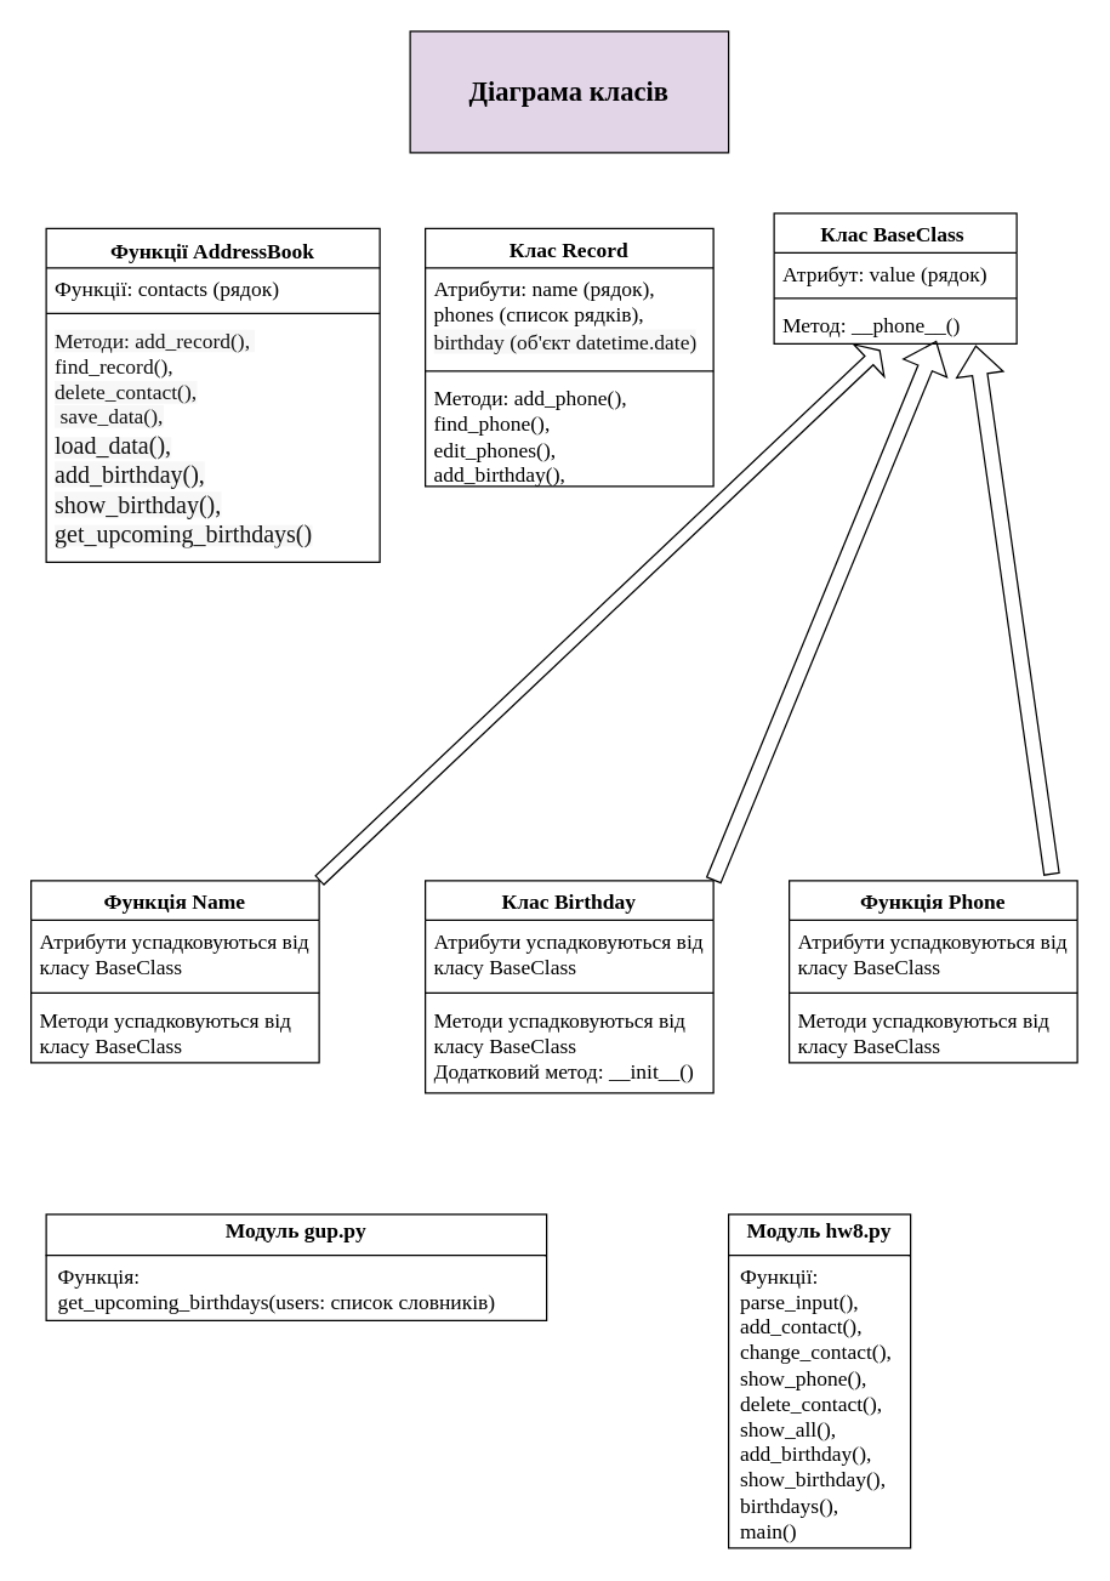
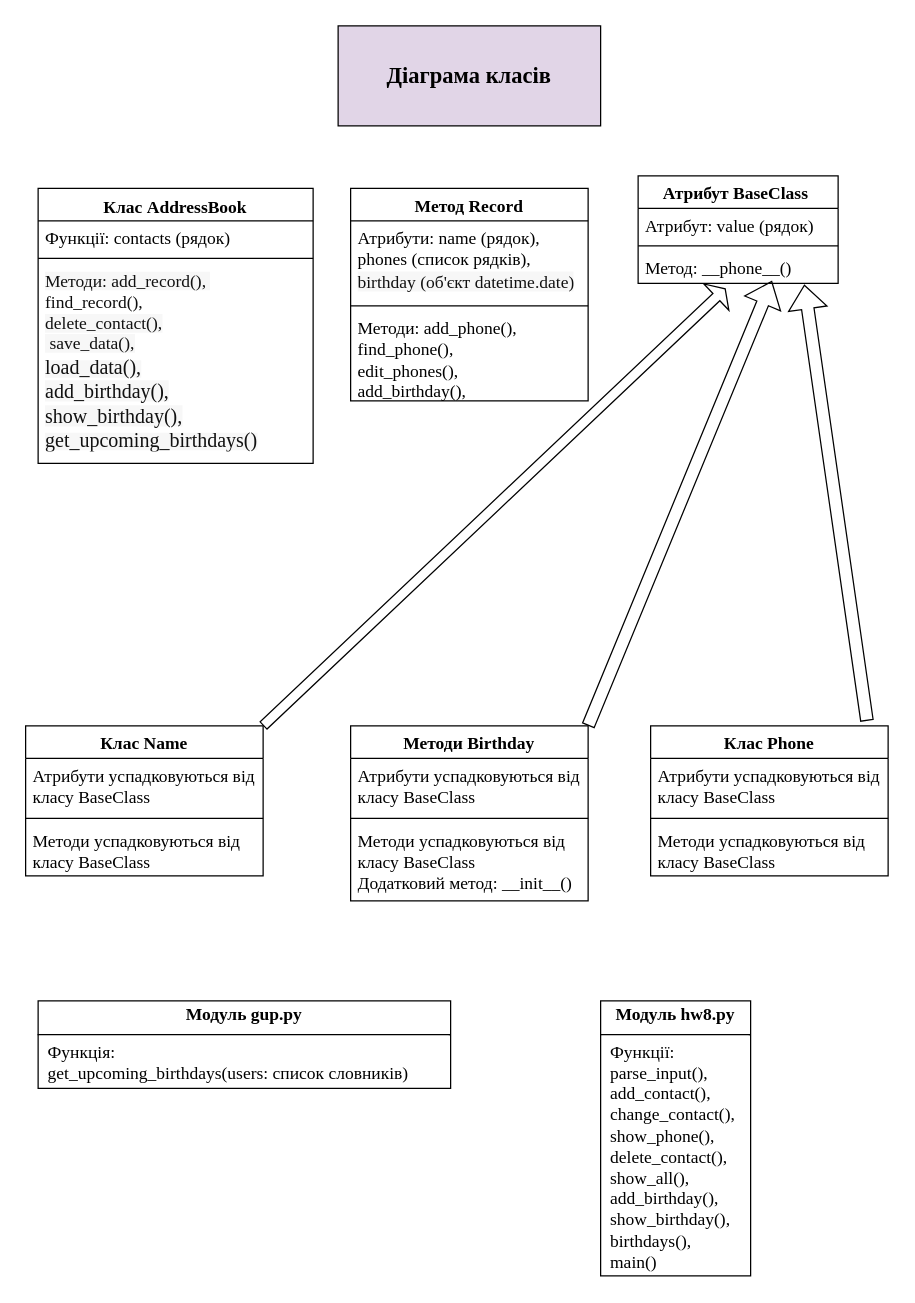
- <mxCell id="11" value="&lt;font style=&quot;font-size: 14px;&quot; face=&quot;Times New Roman&quot;&gt;Клас BaseClass&lt;/font&gt;&amp;nbsp;" style="swimlane;fontStyle=1;align=center;verticalAlign=top;childLayout=stackLayout;horizontal=1;startSize=26;horizontalStack=0;resizeParent=1;resizeParentMax=0;resizeLast=0;collapsible=1;marginBottom=0;whiteSpace=wrap;html=1;" parent="1" vertex="1"><mxGeometry x="510" y="140" width="160" height="86" as="geometry" /></mxCell>
+ <mxCell id="11" value="&lt;font style=&quot;font-size: 14px;&quot; face=&quot;Times New Roman&quot;&gt;Атрибут BaseClass&lt;/font&gt;&amp;nbsp;" style="swimlane;fontStyle=1;align=center;verticalAlign=top;childLayout=stackLayout;horizontal=1;startSize=26;horizontalStack=0;resizeParent=1;resizeParentMax=0;resizeLast=0;collapsible=1;marginBottom=0;whiteSpace=wrap;html=1;" parent="1" vertex="1"><mxGeometry x="510" y="140" width="160" height="86" as="geometry" /></mxCell>
- <mxCell id="2" value="&lt;span style=&quot;font-size: 14px;&quot;&gt;&lt;font face=&quot;Times New Roman&quot;&gt;Функції AddressBook&lt;/font&gt;&lt;/span&gt;" style="swimlane;fontStyle=1;align=center;verticalAlign=top;childLayout=stackLayout;horizontal=1;startSize=26;horizontalStack=0;resizeParent=1;resizeParentMax=0;resizeLast=0;collapsible=1;marginBottom=0;whiteSpace=wrap;html=1;" parent="1" vertex="1"><mxGeometry x="30" y="150" width="220" height="220" as="geometry" /></mxCell>
+ <mxCell id="2" value="&lt;span style=&quot;font-size: 14px;&quot;&gt;&lt;font face=&quot;Times New Roman&quot;&gt;Клас AddressBook&lt;/font&gt;&lt;/span&gt;" style="swimlane;fontStyle=1;align=center;verticalAlign=top;childLayout=stackLayout;horizontal=1;startSize=26;horizontalStack=0;resizeParent=1;resizeParentMax=0;resizeLast=0;collapsible=1;marginBottom=0;whiteSpace=wrap;html=1;" parent="1" vertex="1"><mxGeometry x="30" y="150" width="220" height="220" as="geometry" /></mxCell>
- <mxCell id="6" value="&lt;font face=&quot;Times New Roman&quot; style=&quot;font-size: 14px;&quot;&gt;Клас Record&lt;/font&gt;" style="swimlane;fontStyle=1;align=center;verticalAlign=top;childLayout=stackLayout;horizontal=1;startSize=26;horizontalStack=0;resizeParent=1;resizeParentMax=0;resizeLast=0;collapsible=1;marginBottom=0;whiteSpace=wrap;html=1;" parent="1" vertex="1"><mxGeometry x="280" y="150" width="190" height="170" as="geometry" /></mxCell>
+ <mxCell id="6" value="&lt;font face=&quot;Times New Roman&quot; style=&quot;font-size: 14px;&quot;&gt;Метод Record&lt;/font&gt;" style="swimlane;fontStyle=1;align=center;verticalAlign=top;childLayout=stackLayout;horizontal=1;startSize=26;horizontalStack=0;resizeParent=1;resizeParentMax=0;resizeLast=0;collapsible=1;marginBottom=0;whiteSpace=wrap;html=1;" parent="1" vertex="1"><mxGeometry x="280" y="150" width="190" height="170" as="geometry" /></mxCell>
- <mxCell id="15" value="&lt;font face=&quot;Times New Roman&quot; style=&quot;font-size: 14px;&quot;&gt;Функція Name&lt;/font&gt;" style="swimlane;fontStyle=1;align=center;verticalAlign=top;childLayout=stackLayout;horizontal=1;startSize=26;horizontalStack=0;resizeParent=1;resizeParentMax=0;resizeLast=0;collapsible=1;marginBottom=0;whiteSpace=wrap;html=1;" parent="1" vertex="1"><mxGeometry x="20" y="580" width="190" height="120" as="geometry" /></mxCell>
+ <mxCell id="15" value="&lt;font face=&quot;Times New Roman&quot; style=&quot;font-size: 14px;&quot;&gt;Клас Name&lt;/font&gt;" style="swimlane;fontStyle=1;align=center;verticalAlign=top;childLayout=stackLayout;horizontal=1;startSize=26;horizontalStack=0;resizeParent=1;resizeParentMax=0;resizeLast=0;collapsible=1;marginBottom=0;whiteSpace=wrap;html=1;" parent="1" vertex="1"><mxGeometry x="20" y="580" width="190" height="120" as="geometry" /></mxCell>
- <mxCell id="28" value="&lt;font face=&quot;Times New Roman&quot; style=&quot;font-size: 14px;&quot;&gt;Клас Birthday&lt;/font&gt;" style="swimlane;fontStyle=1;align=center;verticalAlign=top;childLayout=stackLayout;horizontal=1;startSize=26;horizontalStack=0;resizeParent=1;resizeParentMax=0;resizeLast=0;collapsible=1;marginBottom=0;whiteSpace=wrap;html=1;" vertex="1" parent="1"><mxGeometry x="280" y="580" width="190" height="140" as="geometry" /></mxCell>
+ <mxCell id="28" value="&lt;font face=&quot;Times New Roman&quot; style=&quot;font-size: 14px;&quot;&gt;Методи Birthday&lt;/font&gt;" style="swimlane;fontStyle=1;align=center;verticalAlign=top;childLayout=stackLayout;horizontal=1;startSize=26;horizontalStack=0;resizeParent=1;resizeParentMax=0;resizeLast=0;collapsible=1;marginBottom=0;whiteSpace=wrap;html=1;" vertex="1" parent="1"><mxGeometry x="280" y="580" width="190" height="140" as="geometry" /></mxCell>
- <mxCell id="19" value="&lt;font face=&quot;Times New Roman&quot; style=&quot;font-size: 14px;&quot;&gt;Функція Phone&lt;/font&gt;" style="swimlane;fontStyle=1;align=center;verticalAlign=top;childLayout=stackLayout;horizontal=1;startSize=26;horizontalStack=0;resizeParent=1;resizeParentMax=0;resizeLast=0;collapsible=1;marginBottom=0;whiteSpace=wrap;html=1;" parent="1" vertex="1"><mxGeometry x="520" y="580" width="190" height="120" as="geometry" /></mxCell>
+ <mxCell id="19" value="&lt;font face=&quot;Times New Roman&quot; style=&quot;font-size: 14px;&quot;&gt;Клас Phone&lt;/font&gt;" style="swimlane;fontStyle=1;align=center;verticalAlign=top;childLayout=stackLayout;horizontal=1;startSize=26;horizontalStack=0;resizeParent=1;resizeParentMax=0;resizeLast=0;collapsible=1;marginBottom=0;whiteSpace=wrap;html=1;" parent="1" vertex="1"><mxGeometry x="520" y="580" width="190" height="120" as="geometry" /></mxCell>
